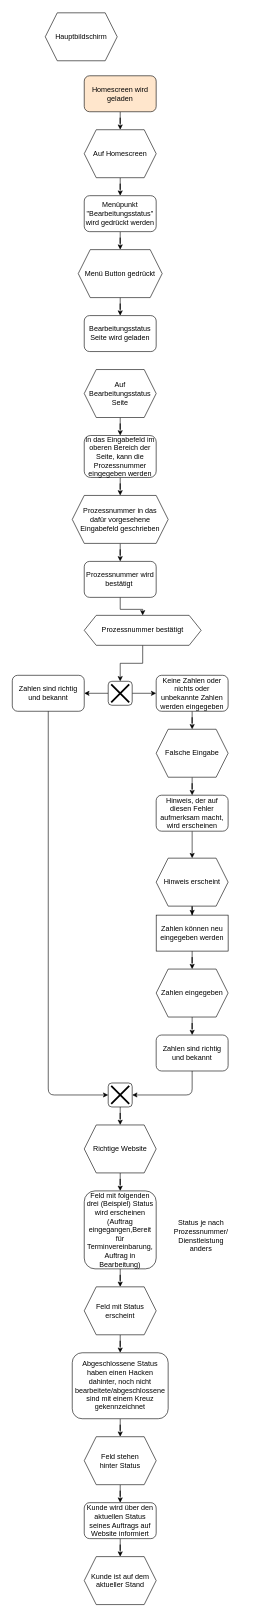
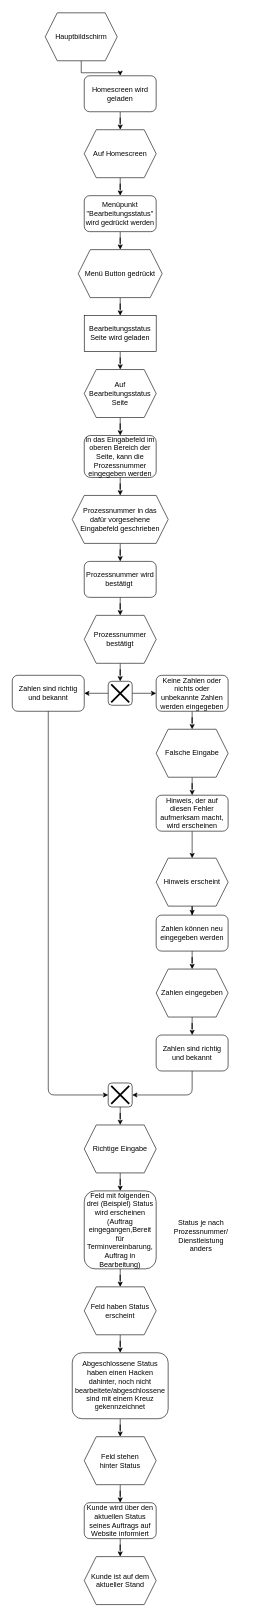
+ <mxCell id="2" value="" style="edgeStyle=orthogonalEdgeStyle;rounded=0;orthogonalLoop=1;jettySize=auto;html=1;" parent="1" source="3" target="5" edge="1"><mxGeometry relative="1" as="geometry" /></mxCell>
- <mxCell id="5" value="Homescreen wird geladen" style="rounded=1;whiteSpace=wrap;html=1;fillColor=#ffe6cc;" parent="1" vertex="1"><mxGeometry x="140" y="125" width="120" height="60" as="geometry" /></mxCell>
+ <mxCell id="5" value="Homescreen wird geladen" style="rounded=1;whiteSpace=wrap;html=1;" parent="1" vertex="1"><mxGeometry x="140" y="125" width="120" height="60" as="geometry" /></mxCell>
- <mxCell id="13" value="Bearbeitungsstatus Seite wird geladen" style="rounded=1;whiteSpace=wrap;html=1;" parent="1" vertex="1"><mxGeometry x="140" y="525" width="120" height="60" as="geometry" /></mxCell>
+ <mxCell id="13" value="Bearbeitungsstatus Seite wird geladen" style="whiteSpace=wrap;html=1;rounded=0;" parent="1" vertex="1"><mxGeometry x="140" y="525" width="120" height="60" as="geometry" /></mxCell>
+ <mxCell id="12" value="" style="edgeStyle=orthogonalEdgeStyle;rounded=0;orthogonalLoop=1;jettySize=auto;html=1;" parent="1" source="13" target="15" edge="1"><mxGeometry relative="1" as="geometry" /></mxCell>
- <mxCell id="23" value="Prozessnummer bestätigt" style="shape=hexagon;perimeter=hexagonPerimeter2;whiteSpace=wrap;html=1;fixedSize=1;" parent="1" vertex="1"><mxGeometry x="140" y="1025" width="195" height="50" as="geometry" /></mxCell>
+ <mxCell id="23" value="Prozessnummer bestätigt" style="shape=hexagon;perimeter=hexagonPerimeter2;whiteSpace=wrap;html=1;fixedSize=1;" parent="1" vertex="1"><mxGeometry x="140" y="1025" width="120" height="80" as="geometry" /></mxCell>
- <mxCell id="38" value="Zahlen können neu eingegeben werden" style="whiteSpace=wrap;html=1;rounded=0;" parent="1" vertex="1"><mxGeometry x="260" y="1525" width="120" height="60" as="geometry" /></mxCell>
+ <mxCell id="38" value="Zahlen können neu eingegeben werden" style="rounded=1;whiteSpace=wrap;html=1;" parent="1" vertex="1"><mxGeometry x="260" y="1525" width="120" height="60" as="geometry" /></mxCell>
- <mxCell id="48" value="Richtige Website" style="shape=hexagon;perimeter=hexagonPerimeter2;whiteSpace=wrap;html=1;fixedSize=1;" parent="1" vertex="1"><mxGeometry x="140" y="1875" width="120" height="80" as="geometry" /></mxCell>
+ <mxCell id="48" value="Richtige Eingabe" style="shape=hexagon;perimeter=hexagonPerimeter2;whiteSpace=wrap;html=1;fixedSize=1;" parent="1" vertex="1"><mxGeometry x="140" y="1875" width="120" height="80" as="geometry" /></mxCell>
- <mxCell id="53" value="Feld mit Status erscheint" style="shape=hexagon;perimeter=hexagonPerimeter2;whiteSpace=wrap;html=1;fixedSize=1;" parent="1" vertex="1"><mxGeometry x="140" y="2145" width="120" height="80" as="geometry" /></mxCell>
+ <mxCell id="53" value="Feld haben Status erscheint" style="shape=hexagon;perimeter=hexagonPerimeter2;whiteSpace=wrap;html=1;fixedSize=1;" parent="1" vertex="1"><mxGeometry x="140" y="2145" width="120" height="80" as="geometry" /></mxCell>
